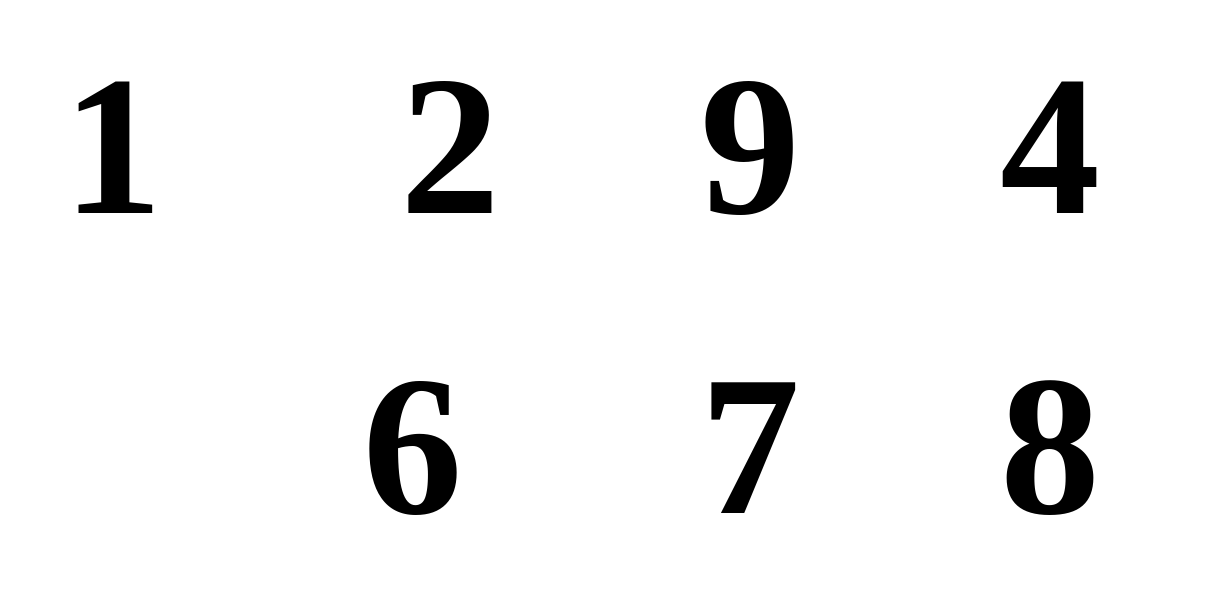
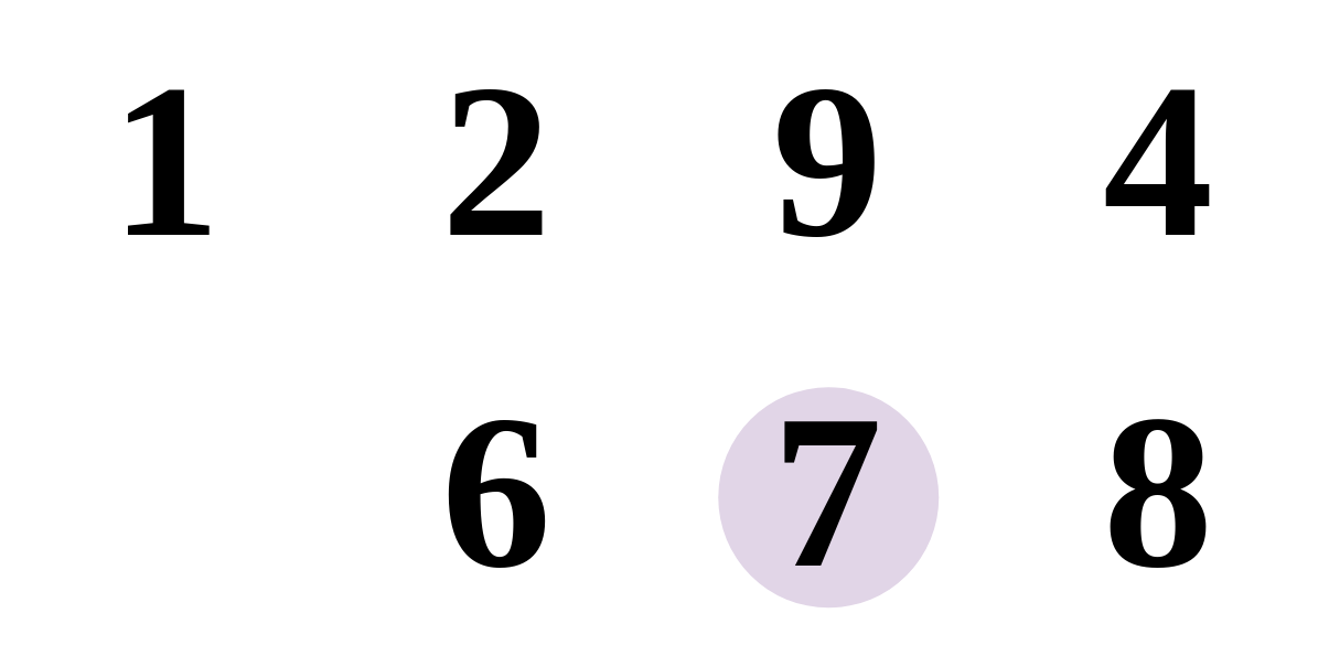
- <mxCell id="2" value="1" style="ellipse;whiteSpace=wrap;html=1;aspect=fixed;fontFamily=Tahoma;fontSize=80;fontStyle=1;verticalAlign=middle;spacing=2;spacingBottom=6;strokeColor=none;" parent="1" vertex="1"><mxGeometry x="5" y="20" width="80" height="80" as="geometry" /></mxCell>
+ <mxCell id="2" value="1" style="ellipse;whiteSpace=wrap;html=1;aspect=fixed;fontFamily=Tahoma;fontSize=80;fontStyle=1;verticalAlign=middle;spacing=2;spacingBottom=6;strokeColor=none;" parent="1" vertex="1"><mxGeometry x="20" y="20" width="80" height="80" as="geometry" /></mxCell>
- <mxCell id="6" value="6" style="ellipse;whiteSpace=wrap;html=1;aspect=fixed;fontFamily=Tahoma;fontSize=80;fontStyle=1;verticalAlign=middle;spacing=2;spacingBottom=6;strokeColor=none;" parent="1" vertex="1"><mxGeometry x="125" y="140" width="80" height="80" as="geometry" /></mxCell>
+ <mxCell id="6" value="6" style="ellipse;whiteSpace=wrap;html=1;aspect=fixed;fontFamily=Tahoma;fontSize=80;fontStyle=1;verticalAlign=middle;spacing=2;spacingBottom=6;strokeColor=none;" parent="1" vertex="1"><mxGeometry x="140" y="140" width="80" height="80" as="geometry" /></mxCell>
- <mxCell id="7" value="7" style="ellipse;whiteSpace=wrap;html=1;aspect=fixed;fontFamily=Tahoma;fontSize=80;fontStyle=1;verticalAlign=middle;spacing=2;spacingBottom=6;strokeColor=none;" parent="1" vertex="1"><mxGeometry x="260" y="140" width="80" height="80" as="geometry" /></mxCell>
+ <mxCell id="7" value="7" style="ellipse;whiteSpace=wrap;html=1;aspect=fixed;fontFamily=Tahoma;fontSize=80;fontStyle=1;verticalAlign=middle;spacing=2;spacingBottom=6;strokeColor=none;fillColor=#e1d5e7;" parent="1" vertex="1"><mxGeometry x="260" y="140" width="80" height="80" as="geometry" /></mxCell>
